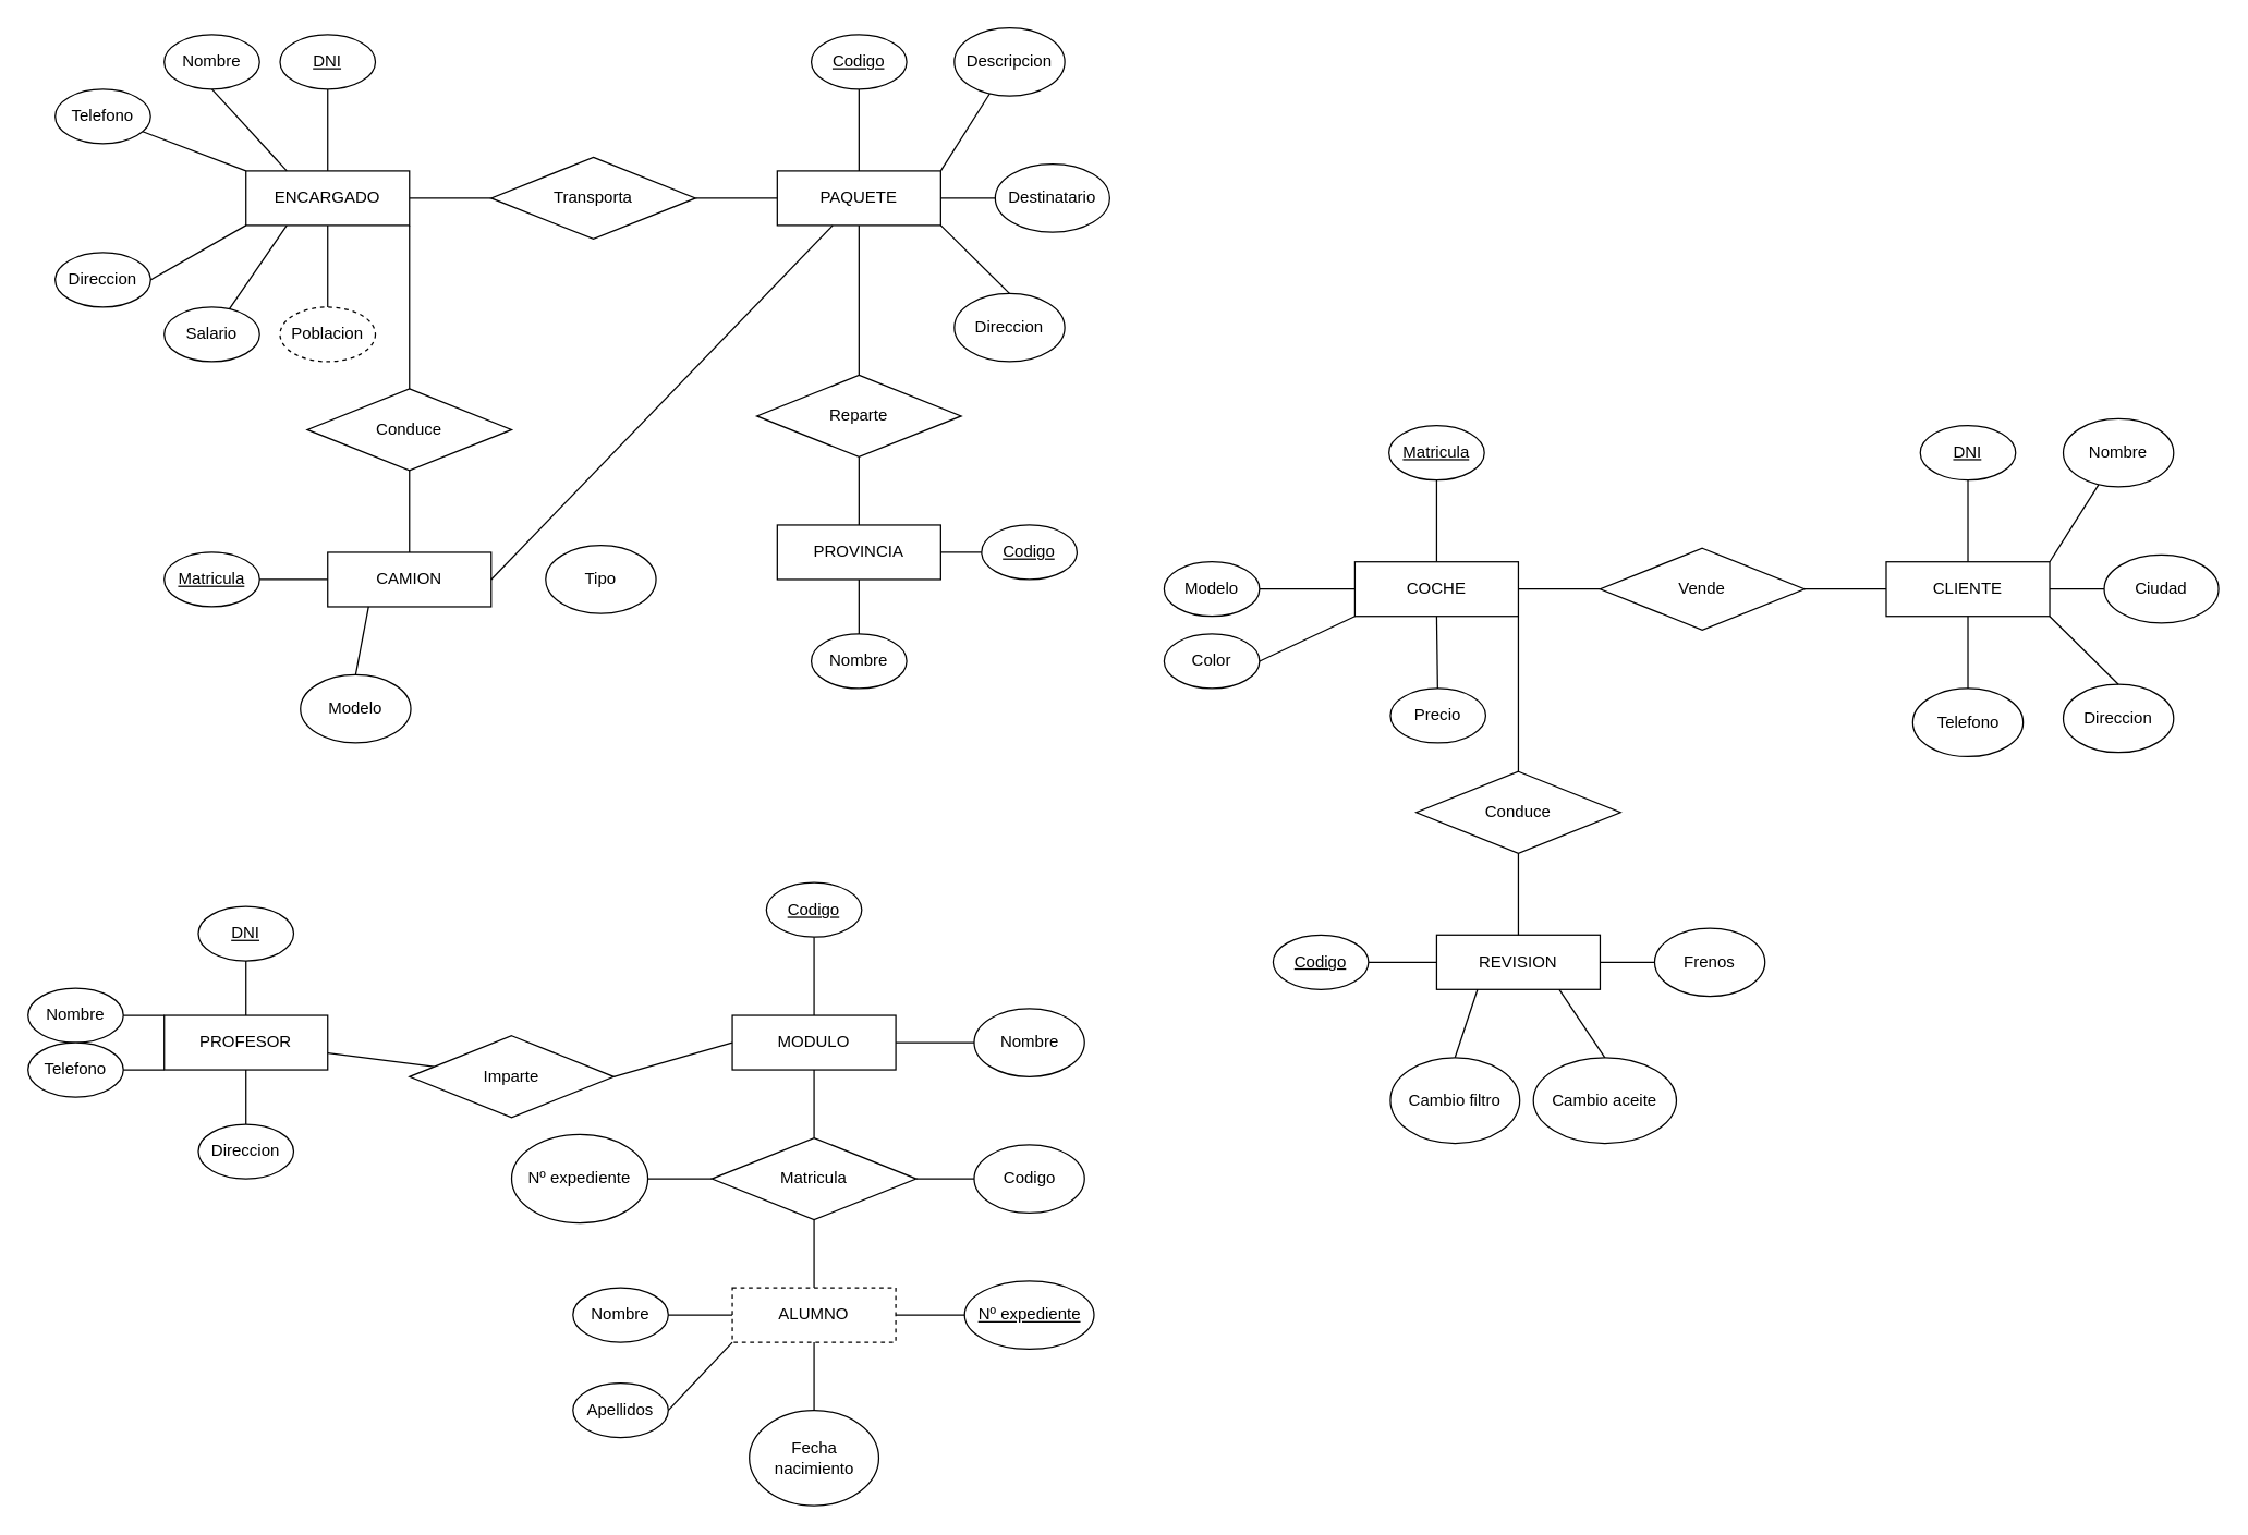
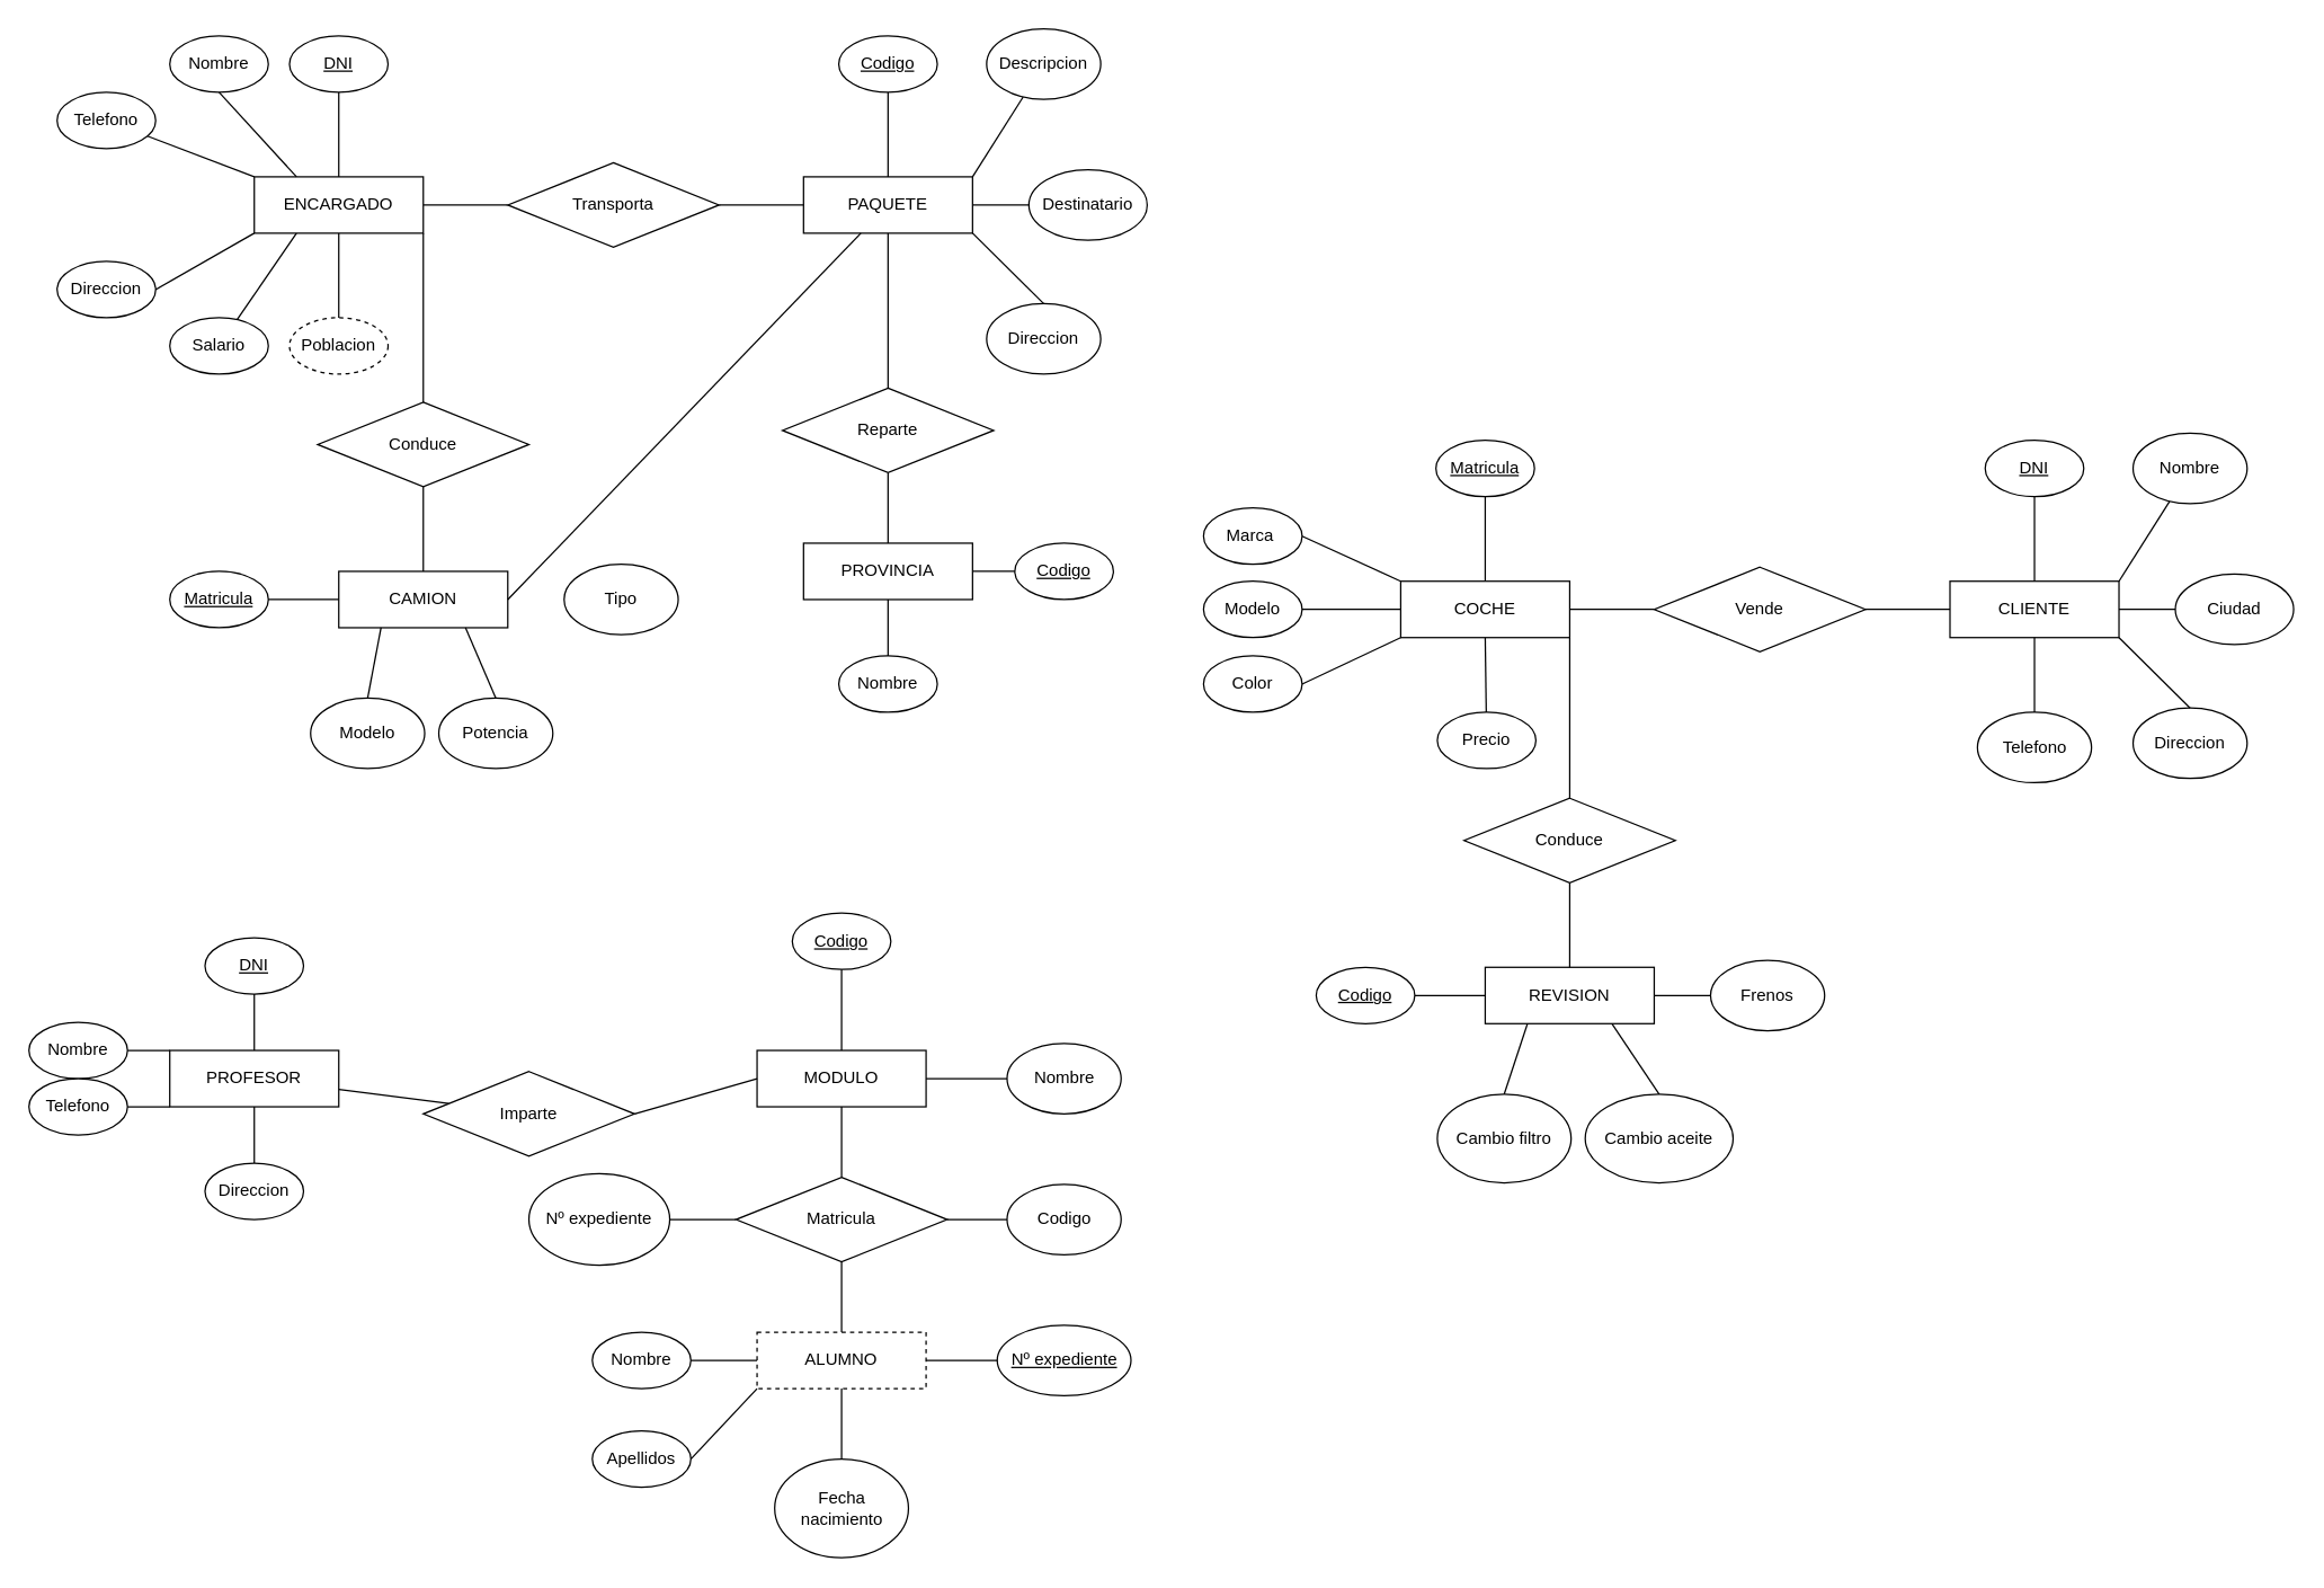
+ <mxCell id="86" value="Marca&amp;nbsp;" style="ellipse;whiteSpace=wrap;html=1;" vertex="1" parent="1"><mxGeometry x="854" y="360" width="70" height="40" as="geometry" /></mxCell>
+ <mxCell id="90" value="" style="rounded=0;orthogonalLoop=1;jettySize=auto;html=1;endArrow=none;endFill=0;exitX=0;exitY=0;exitDx=0;exitDy=0;entryX=1;entryY=0.5;entryDx=0;entryDy=0;" edge="1" parent="1" source="84" target="86"><mxGeometry relative="1" as="geometry"><mxPoint x="914" y="362" as="sourcePoint" /><mxPoint x="914" y="322" as="targetPoint" /></mxGeometry></mxCell>
+ <mxCell id="37" value="" style="rounded=0;orthogonalLoop=1;jettySize=auto;html=1;endArrow=none;endFill=0;exitX=0.75;exitY=1;exitDx=0;exitDy=0;entryX=0.5;entryY=0;entryDx=0;entryDy=0;" edge="1" parent="1" source="29" target="35"><mxGeometry relative="1" as="geometry"><mxPoint x="280" y="455" as="sourcePoint" /><mxPoint x="281" y="495" as="targetPoint" /></mxGeometry></mxCell>
+ <mxCell id="35" value="Potencia" style="ellipse;whiteSpace=wrap;html=1;" vertex="1" parent="1"><mxGeometry x="311" y="495" width="81" height="50" as="geometry" /></mxCell>
